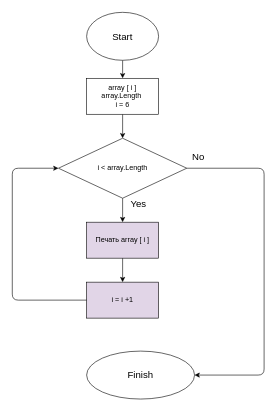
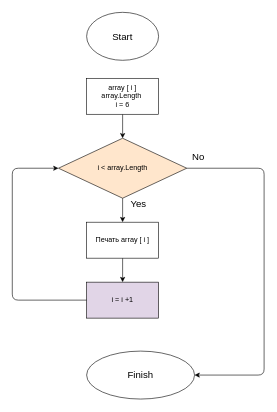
- <mxCell id="2" value="" style="edgeStyle=none;html=1;fontSize=16;" edge="1" parent="1" source="3" target="5"><mxGeometry relative="1" as="geometry" /></mxCell>
- <mxCell id="7" value="i &amp;lt; array.Length" style="rhombus;whiteSpace=wrap;html=1;" vertex="1" parent="1"><mxGeometry x="97" y="230" width="214" height="100" as="geometry" /></mxCell>
+ <mxCell id="7" value="i &amp;lt; array.Length" style="rhombus;whiteSpace=wrap;html=1;fillColor=#ffe6cc;" vertex="1" parent="1"><mxGeometry x="97" y="230" width="214" height="100" as="geometry" /></mxCell>
- <mxCell id="15" value="Печать array [ i ]" style="rounded=0;whiteSpace=wrap;html=1;fillColor=#e1d5e7;" vertex="1" parent="1"><mxGeometry x="144" y="370" width="120" height="60" as="geometry" /></mxCell>
+ <mxCell id="15" value="Печать array [ i ]" style="rounded=0;whiteSpace=wrap;html=1;" vertex="1" parent="1"><mxGeometry x="144" y="370" width="120" height="60" as="geometry" /></mxCell>
